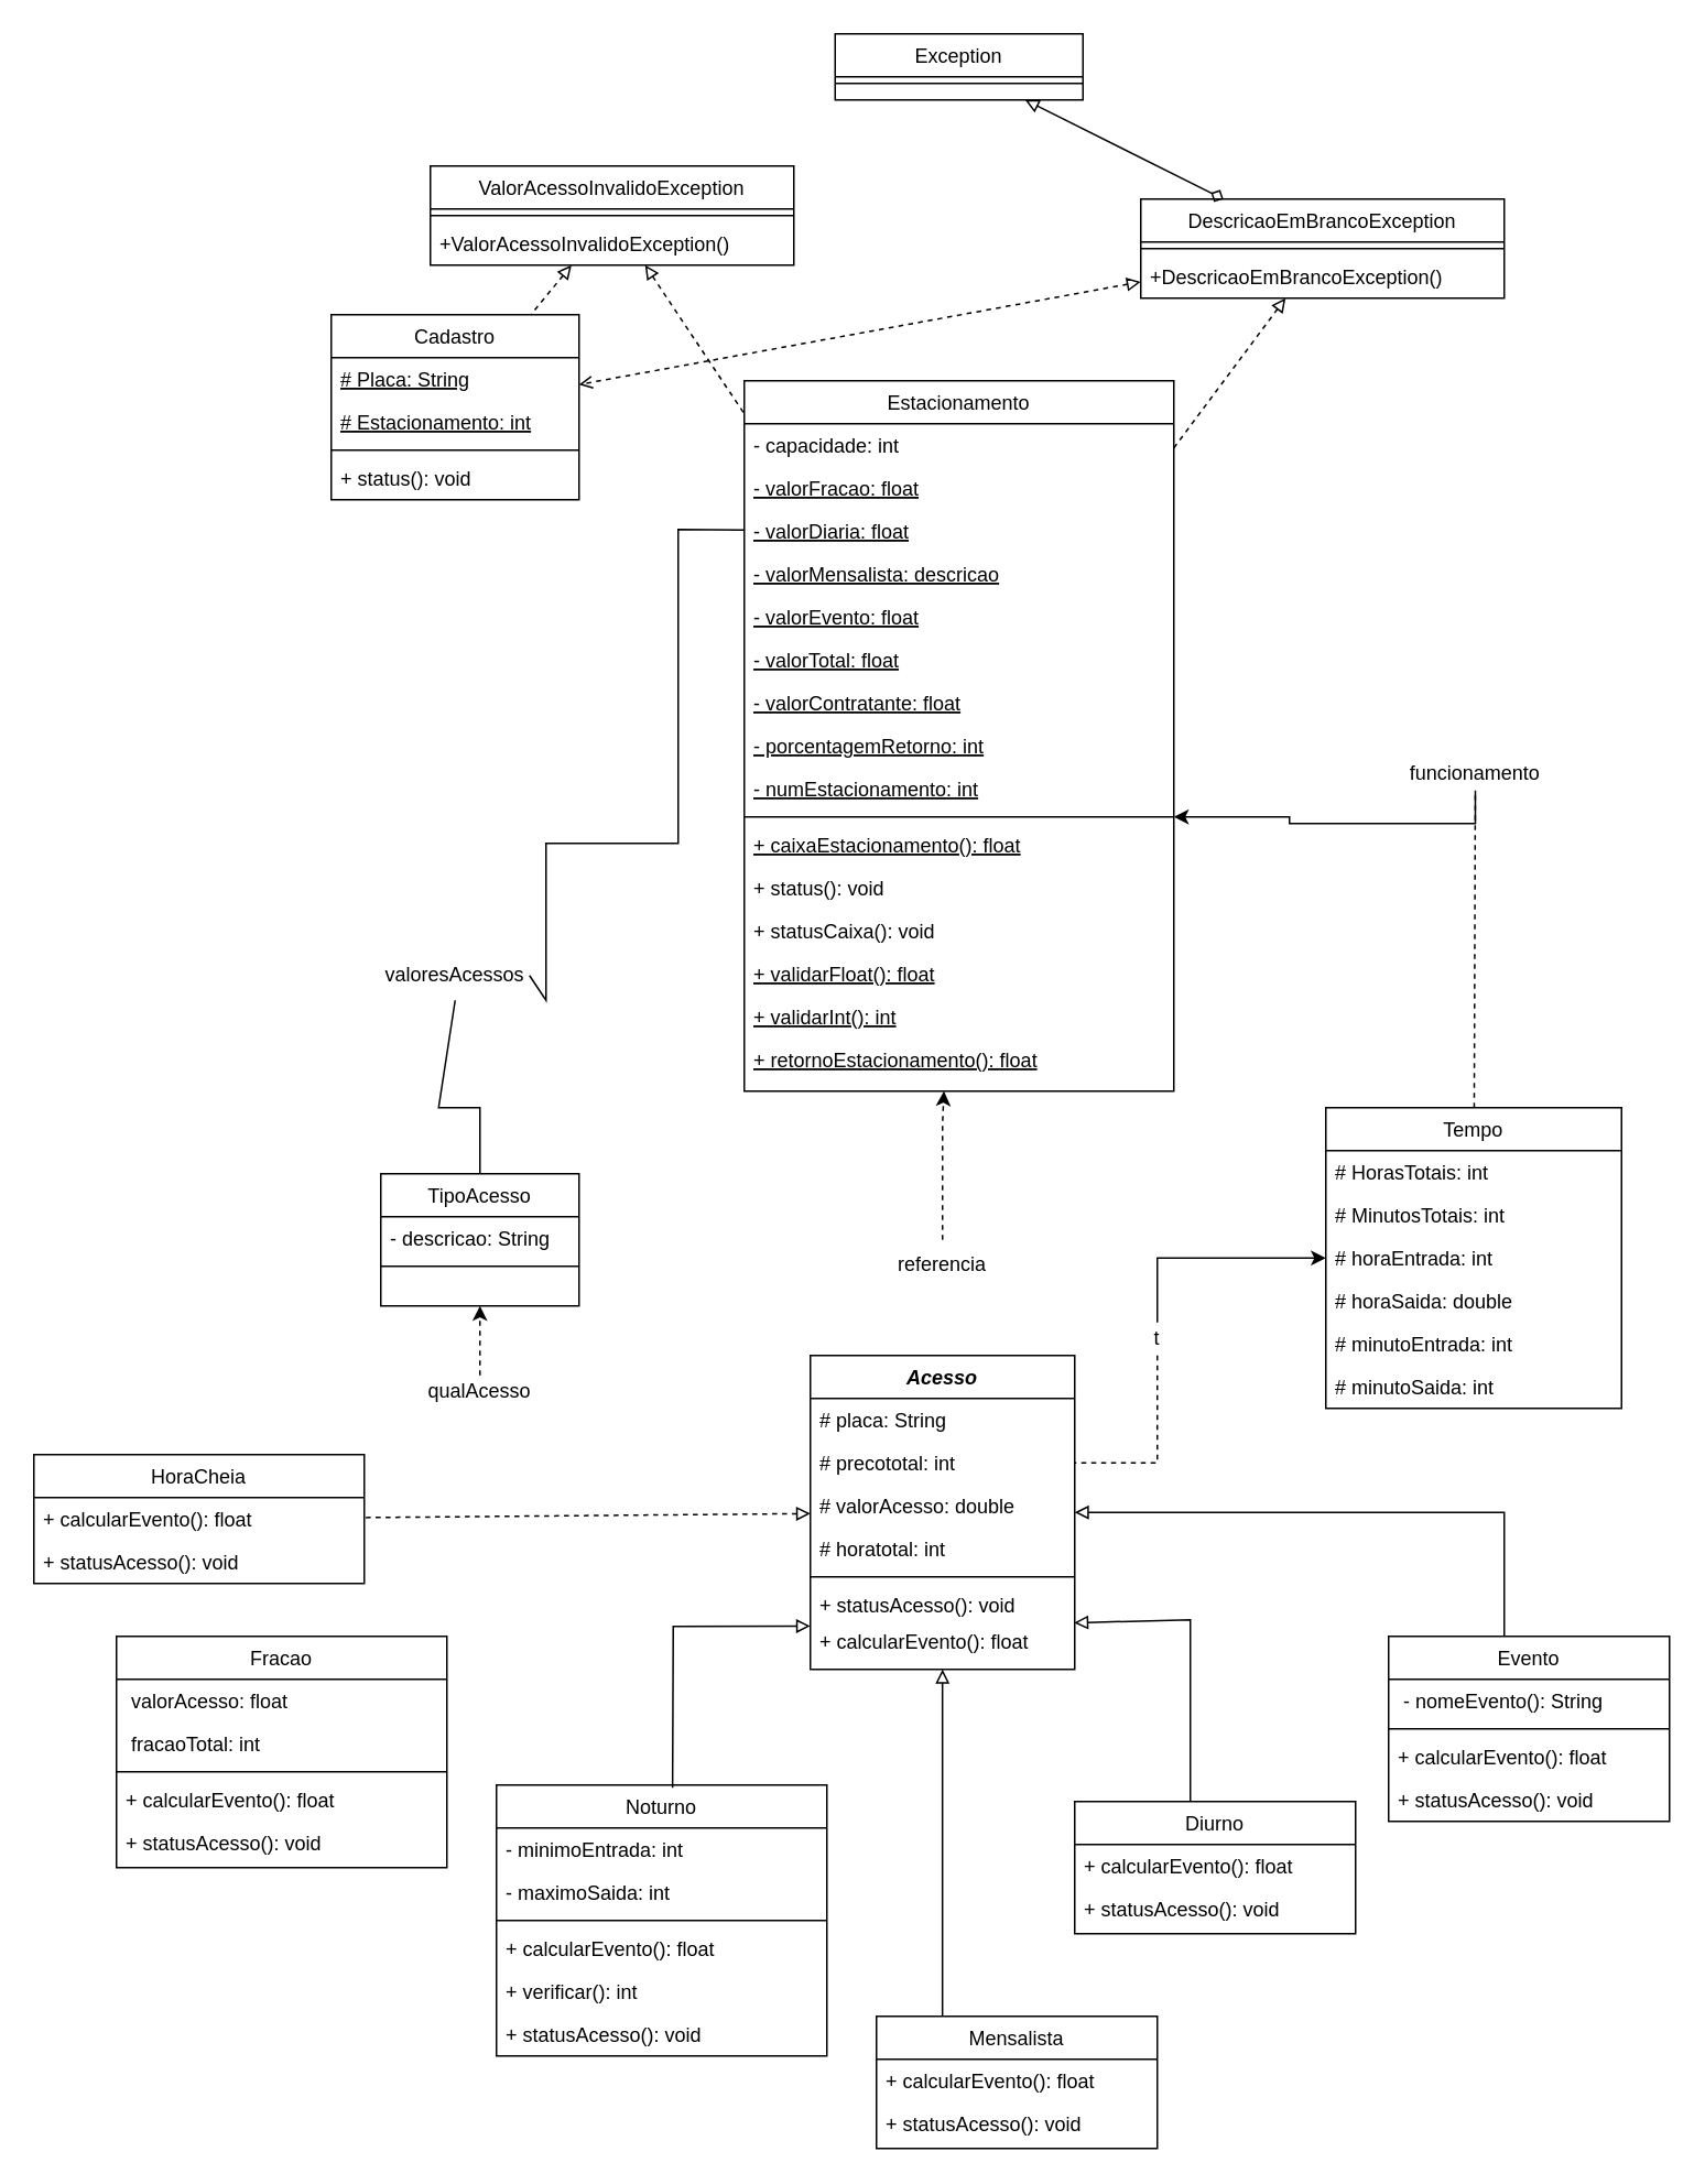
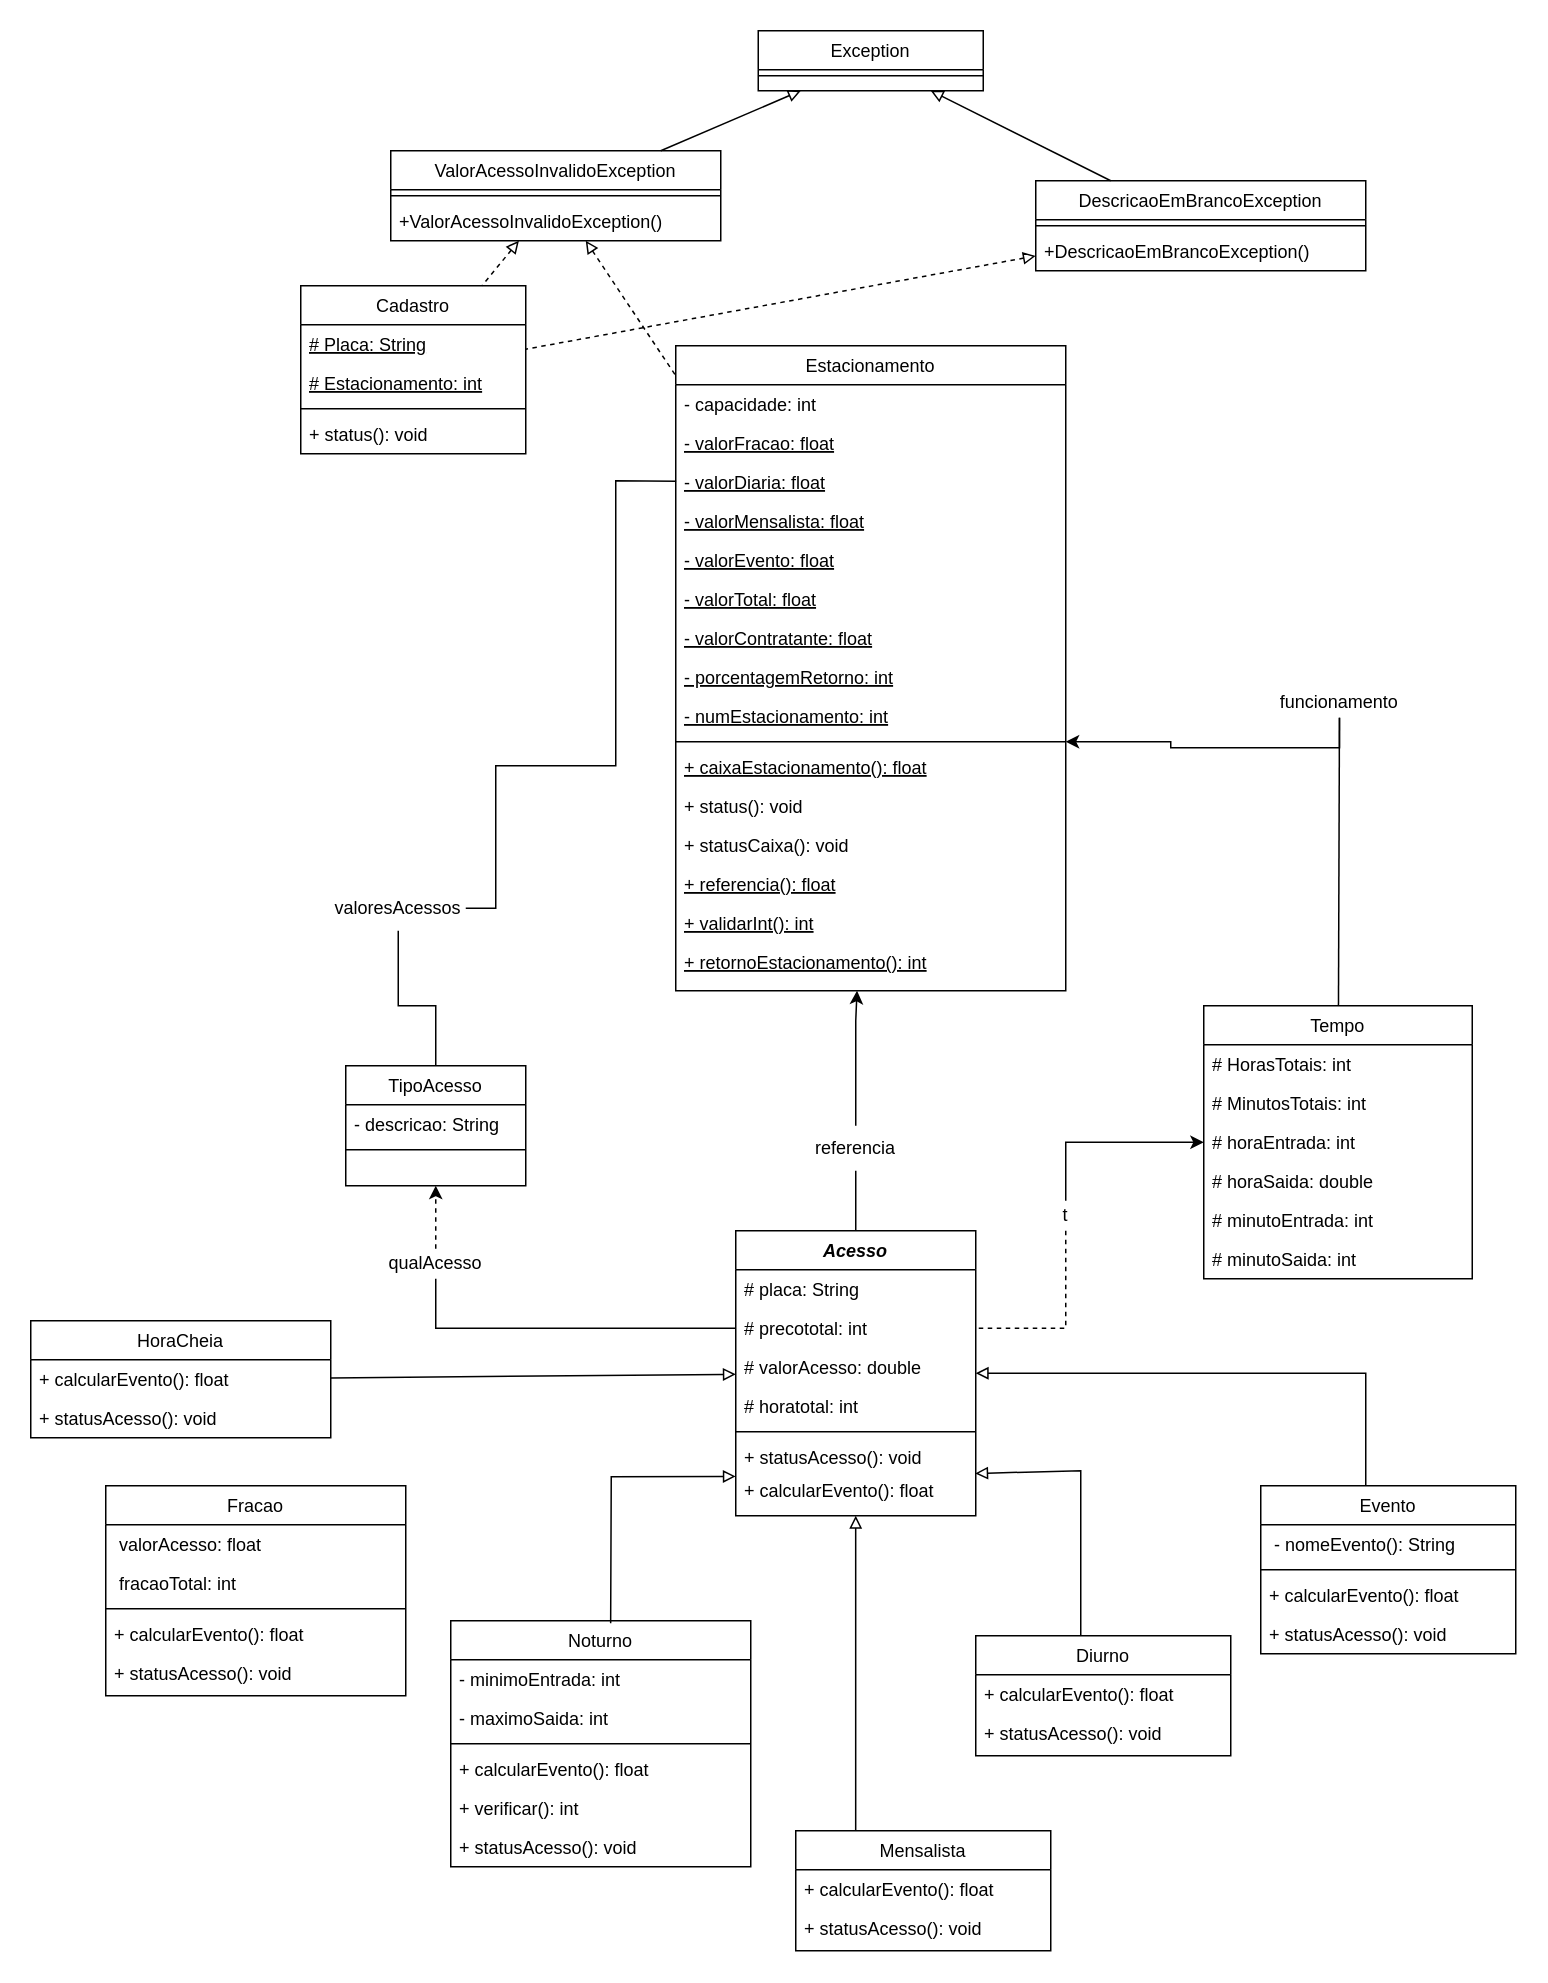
+ <mxCell id="103" value="" style="endArrow=none;html=1;rounded=0;endFill=0;startArrow=block;startFill=0;" edge="1" parent="1" source="91" target="98"><mxGeometry width="50" height="50" relative="1" as="geometry"><mxPoint x="186" y="90" as="sourcePoint" /><mxPoint x="119" y="160" as="targetPoint" /></mxGeometry></mxCell>
- <mxCell id="102" value="" style="endArrow=diamond;html=1;rounded=0;endFill=0;startArrow=block;startFill=0;" edge="1" parent="1" source="91" target="94"><mxGeometry width="50" height="50" relative="1" as="geometry"><mxPoint x="150" y="248" as="sourcePoint" /><mxPoint x="150" y="458" as="targetPoint" /></mxGeometry></mxCell>
+ <mxCell id="102" value="" style="endArrow=none;html=1;rounded=0;endFill=0;startArrow=block;startFill=0;" edge="1" parent="1" source="91" target="94"><mxGeometry width="50" height="50" relative="1" as="geometry"><mxPoint x="150" y="248" as="sourcePoint" /><mxPoint x="150" y="458" as="targetPoint" /></mxGeometry></mxCell>
- <mxCell id="106" value="" style="endArrow=none;html=1;rounded=0;endFill=0;startArrow=block;startFill=0;dashed=1;" edge="1" parent="1" source="94" target="2"><mxGeometry width="50" height="50" relative="1" as="geometry"><mxPoint x="326" y="220" as="sourcePoint" /><mxPoint x="261" y="300" as="targetPoint" /></mxGeometry></mxCell>
- <mxCell id="105" value="" style="endArrow=open;html=1;rounded=0;endFill=0;startArrow=block;startFill=0;dashed=1;" edge="1" parent="1" source="94" target="74"><mxGeometry width="50" height="50" relative="1" as="geometry"><mxPoint x="356" y="220" as="sourcePoint" /><mxPoint x="301" y="340" as="targetPoint" /></mxGeometry></mxCell>
+ <mxCell id="105" value="" style="endArrow=none;html=1;rounded=0;endFill=0;startArrow=block;startFill=0;dashed=1;" edge="1" parent="1" source="94" target="74"><mxGeometry width="50" height="50" relative="1" as="geometry"><mxPoint x="356" y="220" as="sourcePoint" /><mxPoint x="301" y="340" as="targetPoint" /></mxGeometry></mxCell>
- <mxCell id="6" value="- valorMensalista: descricao" style="text;align=left;verticalAlign=top;spacingLeft=4;spacingRight=4;overflow=hidden;rotatable=0;points=[[0,0.5],[1,0.5]];portConstraint=eastwest;fontStyle=4" parent="2" vertex="1"><mxGeometry y="104" width="260" height="26" as="geometry" /></mxCell>
+ <mxCell id="6" value="- valorMensalista: float" style="text;align=left;verticalAlign=top;spacingLeft=4;spacingRight=4;overflow=hidden;rotatable=0;points=[[0,0.5],[1,0.5]];portConstraint=eastwest;fontStyle=4" parent="2" vertex="1"><mxGeometry y="104" width="260" height="26" as="geometry" /></mxCell>
- <mxCell id="90" value="" style="endArrow=none;html=1;rounded=0;dashed=1;" parent="1" source="27" target="35" edge="1"><mxGeometry width="50" height="50" relative="1" as="geometry"><mxPoint x="510" y="660" as="sourcePoint" /><mxPoint x="560" y="610" as="targetPoint" /></mxGeometry></mxCell>
+ <mxCell id="90" value="" style="endArrow=none;html=1;rounded=0;" parent="1" source="27" target="35" edge="1"><mxGeometry width="50" height="50" relative="1" as="geometry"><mxPoint x="510" y="660" as="sourcePoint" /><mxPoint x="560" y="610" as="targetPoint" /></mxGeometry></mxCell>
- <mxCell id="16" value="+ validarFloat(): float" style="text;align=left;verticalAlign=top;spacingLeft=4;spacingRight=4;overflow=hidden;rotatable=0;points=[[0,0.5],[1,0.5]];portConstraint=eastwest;fontStyle=4" vertex="1" parent="2"><mxGeometry y="346" width="260" height="26" as="geometry" /></mxCell>
+ <mxCell id="16" value="+ referencia(): float" style="text;align=left;verticalAlign=top;spacingLeft=4;spacingRight=4;overflow=hidden;rotatable=0;points=[[0,0.5],[1,0.5]];portConstraint=eastwest;fontStyle=4" vertex="1" parent="2"><mxGeometry y="346" width="260" height="26" as="geometry" /></mxCell>
- <mxCell id="36" value="valoresAcessos" style="text;html=1;strokeColor=none;fillColor=none;align=center;verticalAlign=middle;whiteSpace=wrap;rounded=0;" parent="1" vertex="1"><mxGeometry x="230" y="575" width="90" height="30" as="geometry" /></mxCell>
+ <mxCell id="36" value="valoresAcessos" style="text;html=1;strokeColor=none;fillColor=none;align=center;verticalAlign=middle;whiteSpace=wrap;rounded=0;" parent="1" vertex="1"><mxGeometry x="220" y="590" width="90" height="30" as="geometry" /></mxCell>
- <mxCell id="18" value="+ retornoEstacionamento(): float" style="text;align=left;verticalAlign=top;spacingLeft=4;spacingRight=4;overflow=hidden;rotatable=0;points=[[0,0.5],[1,0.5]];portConstraint=eastwest;fontStyle=4" vertex="1" parent="2"><mxGeometry y="398" width="260" height="26" as="geometry" /></mxCell>
+ <mxCell id="18" value="+ retornoEstacionamento(): int" style="text;align=left;verticalAlign=top;spacingLeft=4;spacingRight=4;overflow=hidden;rotatable=0;points=[[0,0.5],[1,0.5]];portConstraint=eastwest;fontStyle=4" vertex="1" parent="2"><mxGeometry y="398" width="260" height="26" as="geometry" /></mxCell>
- <mxCell id="41" value="" style="endArrow=classic;html=1;rounded=0;exitX=0.5;exitY=0;exitDx=0;exitDy=0;dashed=1;" parent="1" source="38" target="2" edge="1"><mxGeometry width="50" height="50" relative="1" as="geometry"><mxPoint x="490" y="740" as="sourcePoint" /><mxPoint x="571" y="628" as="targetPoint" /><Array as="points"><mxPoint x="570" y="680" /></Array></mxGeometry></mxCell>
+ <mxCell id="41" value="" style="endArrow=classic;html=1;rounded=0;exitX=0.5;exitY=0;exitDx=0;exitDy=0;" parent="1" source="38" target="2" edge="1"><mxGeometry width="50" height="50" relative="1" as="geometry"><mxPoint x="490" y="740" as="sourcePoint" /><mxPoint x="571" y="628" as="targetPoint" /><Array as="points"><mxPoint x="570" y="680" /></Array></mxGeometry></mxCell>
+ <mxCell id="40" value="" style="endArrow=none;html=1;rounded=0;entryX=0.5;entryY=0;entryDx=0;entryDy=0;exitX=0.5;exitY=1;exitDx=0;exitDy=0;" parent="1" source="38" target="19" edge="1"><mxGeometry width="50" height="50" relative="1" as="geometry"><mxPoint x="520" y="800" as="sourcePoint" /><mxPoint x="504.66" y="830" as="targetPoint" /><Array as="points"><mxPoint x="570" y="810" /></Array></mxGeometry></mxCell>
- <mxCell id="51" value="t" style="text;html=1;strokeColor=none;fillColor=none;align=center;verticalAlign=middle;whiteSpace=wrap;rounded=0;" parent="1" vertex="1"><mxGeometry x="690" y="800" width="20" height="20" as="geometry" /></mxCell>
+ <mxCell id="51" value="t" style="text;html=1;strokeColor=none;fillColor=none;align=center;verticalAlign=middle;whiteSpace=wrap;rounded=0;" parent="1" vertex="1"><mxGeometry x="700" y="800" width="20" height="20" as="geometry" /></mxCell>
+ <mxCell id="43" value="" style="endArrow=none;html=1;rounded=0;entryX=0.5;entryY=1;entryDx=0;entryDy=0;exitX=0;exitY=0.5;exitDx=0;exitDy=0;" parent="1" source="21" target="39" edge="1"><mxGeometry width="50" height="50" relative="1" as="geometry"><mxPoint x="350" y="920" as="sourcePoint" /><mxPoint x="290" y="820" as="targetPoint" /><Array as="points"><mxPoint x="290" y="885" /></Array></mxGeometry></mxCell>
- <mxCell id="89" value="" style="endArrow=none;html=1;rounded=0;endFill=0;startArrow=block;startFill=0;dashed=1;" parent="1" source="19" target="86" edge="1"><mxGeometry width="50" height="50" relative="1" as="geometry"><mxPoint x="500" y="938" as="sourcePoint" /><mxPoint x="280" y="1029" as="targetPoint" /></mxGeometry></mxCell>
+ <mxCell id="89" value="" style="endArrow=none;html=1;rounded=0;endFill=0;startArrow=block;startFill=0;" parent="1" source="19" target="86" edge="1"><mxGeometry width="50" height="50" relative="1" as="geometry"><mxPoint x="500" y="938" as="sourcePoint" /><mxPoint x="280" y="1029" as="targetPoint" /></mxGeometry></mxCell>
